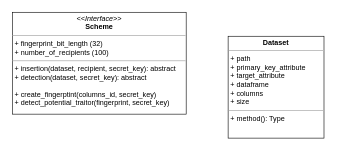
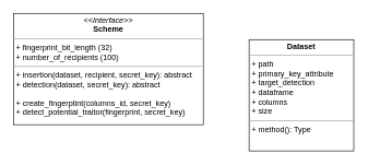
- <mxCell id="3" value="&lt;p style=&quot;margin: 0px ; margin-top: 4px ; text-align: center&quot;&gt;&lt;b&gt;Dataset&lt;/b&gt;&lt;/p&gt;&lt;hr size=&quot;1&quot;&gt;&lt;p style=&quot;margin: 0px ; margin-left: 4px&quot;&gt;+ path&lt;/p&gt;&lt;p style=&quot;margin: 0px ; margin-left: 4px&quot;&gt;+ primary_key_attribute&lt;/p&gt;&lt;p style=&quot;margin: 0px ; margin-left: 4px&quot;&gt;+ target_attribute&lt;/p&gt;&lt;p style=&quot;margin: 0px ; margin-left: 4px&quot;&gt;+ dataframe&lt;/p&gt;&lt;p style=&quot;margin: 0px ; margin-left: 4px&quot;&gt;+ columns&lt;/p&gt;&lt;p style=&quot;margin: 0px ; margin-left: 4px&quot;&gt;+ size&lt;/p&gt;&lt;hr size=&quot;1&quot;&gt;&lt;p style=&quot;margin: 0px ; margin-left: 4px&quot;&gt;+ method(): Type&lt;/p&gt;" style="verticalAlign=top;align=left;overflow=fill;fontSize=12;fontFamily=Helvetica;html=1;" vertex="1" parent="1"><mxGeometry x="380" y="60" width="160" height="170" as="geometry" /></mxCell>
+ <mxCell id="3" value="&lt;p style=&quot;margin: 0px ; margin-top: 4px ; text-align: center&quot;&gt;&lt;b&gt;Dataset&lt;/b&gt;&lt;/p&gt;&lt;hr size=&quot;1&quot;&gt;&lt;p style=&quot;margin: 0px ; margin-left: 4px&quot;&gt;+ path&lt;/p&gt;&lt;p style=&quot;margin: 0px ; margin-left: 4px&quot;&gt;+ primary_key_attribute&lt;/p&gt;&lt;p style=&quot;margin: 0px ; margin-left: 4px&quot;&gt;+ target_detection&lt;/p&gt;&lt;p style=&quot;margin: 0px ; margin-left: 4px&quot;&gt;+ dataframe&lt;/p&gt;&lt;p style=&quot;margin: 0px ; margin-left: 4px&quot;&gt;+ columns&lt;/p&gt;&lt;p style=&quot;margin: 0px ; margin-left: 4px&quot;&gt;+ size&lt;/p&gt;&lt;hr size=&quot;1&quot;&gt;&lt;p style=&quot;margin: 0px ; margin-left: 4px&quot;&gt;+ method(): Type&lt;/p&gt;" style="verticalAlign=top;align=left;overflow=fill;fontSize=12;fontFamily=Helvetica;html=1;" vertex="1" parent="1"><mxGeometry x="380" y="60" width="160" height="170" as="geometry" /></mxCell>
